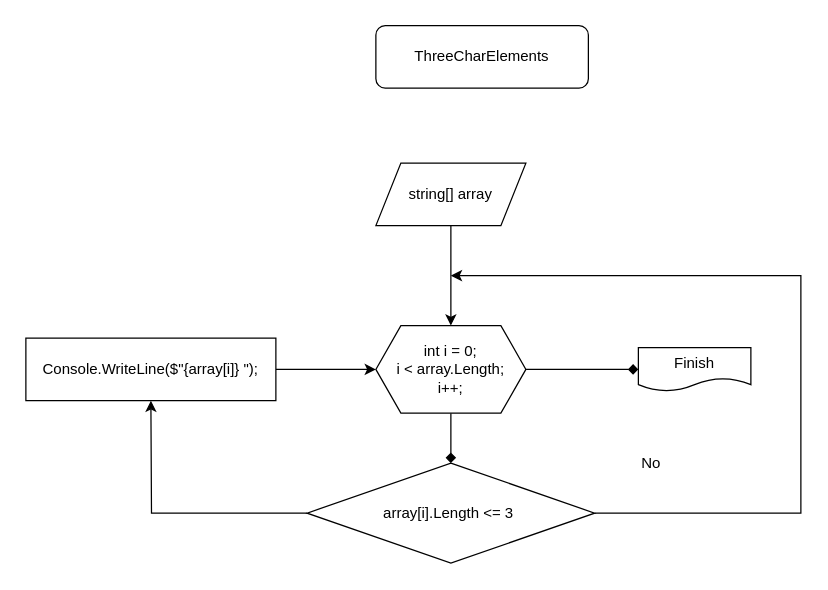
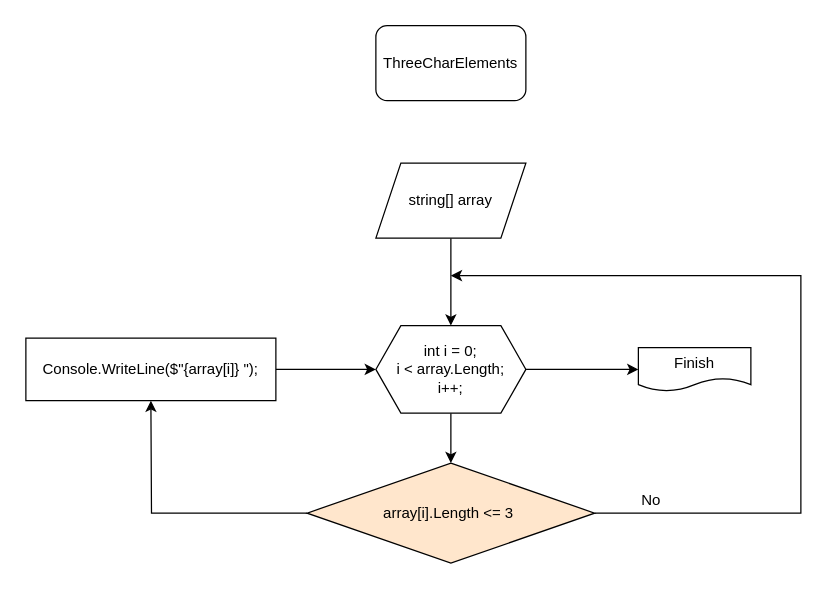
- <mxCell id="2" value="ThreeCharElements" style="rounded=1;whiteSpace=wrap;html=1;" vertex="1" parent="1"><mxGeometry x="300" y="20" width="170" height="50" as="geometry" /></mxCell>
+ <mxCell id="2" value="ThreeCharElements" style="rounded=1;whiteSpace=wrap;html=1;" vertex="1" parent="1"><mxGeometry x="300" y="20" width="120" height="60" as="geometry" /></mxCell>
- <mxCell id="4" value="string[] array" style="shape=parallelogram;perimeter=parallelogramPerimeter;whiteSpace=wrap;html=1;fixedSize=1;" vertex="1" parent="1"><mxGeometry x="300" y="130" width="120" height="50" as="geometry" /></mxCell>
+ <mxCell id="4" value="string[] array" style="shape=parallelogram;perimeter=parallelogramPerimeter;whiteSpace=wrap;html=1;fixedSize=1;" vertex="1" parent="1"><mxGeometry x="300" y="130" width="120" height="60" as="geometry" /></mxCell>
- <mxCell id="6" value="" style="edgeStyle=orthogonalEdgeStyle;rounded=0;orthogonalLoop=1;jettySize=auto;html=1;endArrow=diamond;" edge="1" parent="1" source="7" target="11"><mxGeometry relative="1" as="geometry" /></mxCell>
+ <mxCell id="6" value="" style="edgeStyle=orthogonalEdgeStyle;rounded=0;orthogonalLoop=1;jettySize=auto;html=1;" edge="1" parent="1" source="7" target="11"><mxGeometry relative="1" as="geometry" /></mxCell>
- <mxCell id="5" value="" style="edgeStyle=orthogonalEdgeStyle;rounded=0;orthogonalLoop=1;jettySize=auto;html=1;endArrow=diamond;" edge="1" parent="1" source="7" target="10"><mxGeometry relative="1" as="geometry" /></mxCell>
+ <mxCell id="5" value="" style="edgeStyle=orthogonalEdgeStyle;rounded=0;orthogonalLoop=1;jettySize=auto;html=1;" edge="1" parent="1" source="7" target="10"><mxGeometry relative="1" as="geometry" /></mxCell>
- <mxCell id="12" value="No" style="text;html=1;align=center;verticalAlign=middle;resizable=0;points=[];autosize=1;strokeColor=none;fillColor=none;" vertex="1" parent="1"><mxGeometry x="500" y="355" width="40" height="30" as="geometry" /></mxCell>
+ <mxCell id="12" value="No" style="text;html=1;align=center;verticalAlign=middle;resizable=0;points=[];autosize=1;strokeColor=none;fillColor=none;" vertex="1" parent="1"><mxGeometry x="500" y="385" width="40" height="30" as="geometry" /></mxCell>
- <mxCell id="10" value="array[i].Length &amp;lt;= 3&amp;nbsp;" style="rhombus;whiteSpace=wrap;html=1;" vertex="1" parent="1"><mxGeometry x="245" y="370" width="230" height="80" as="geometry" /></mxCell>
+ <mxCell id="10" value="array[i].Length &amp;lt;= 3&amp;nbsp;" style="rhombus;whiteSpace=wrap;html=1;fillColor=#ffe6cc;" vertex="1" parent="1"><mxGeometry x="245" y="370" width="230" height="80" as="geometry" /></mxCell>
